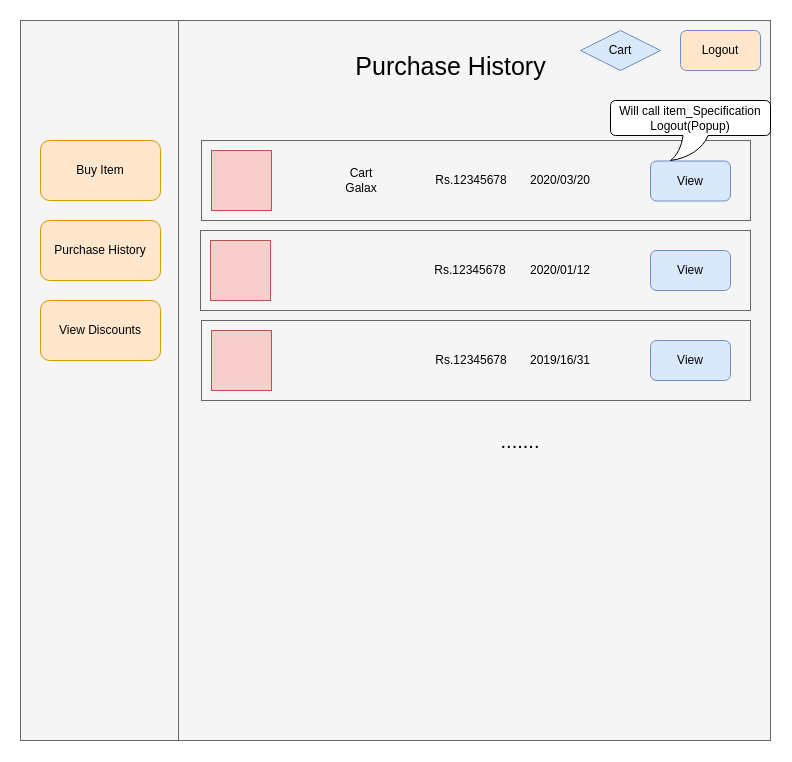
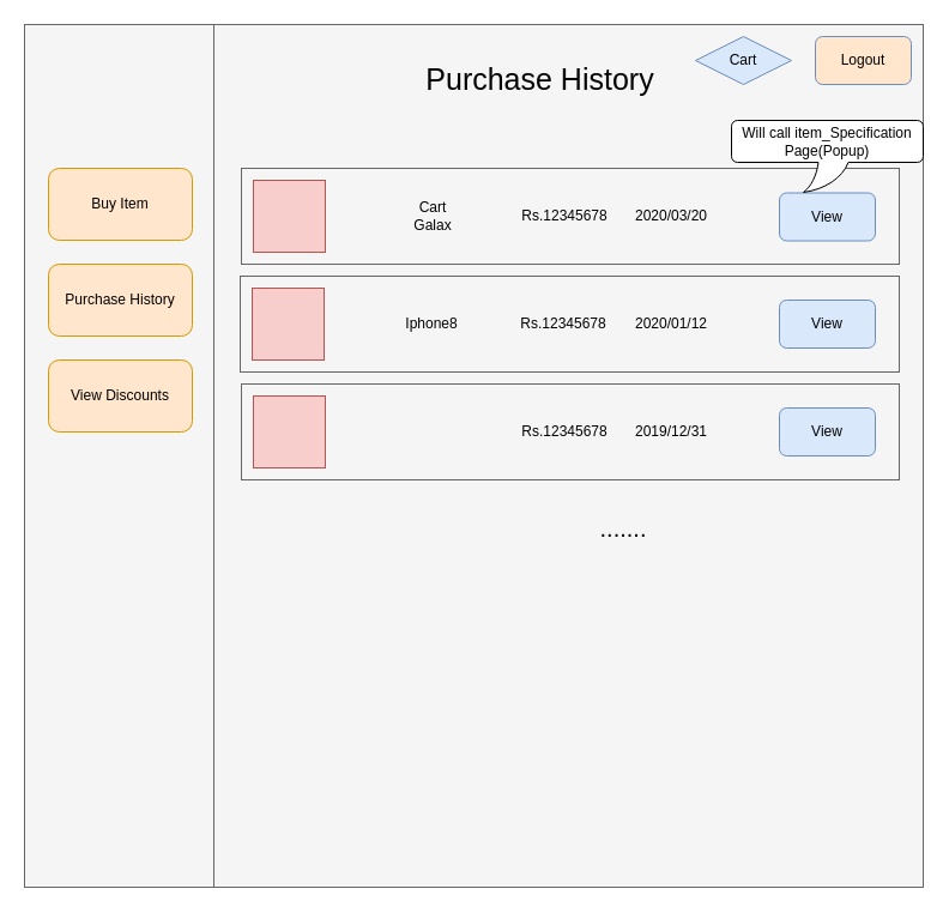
- <mxCell id="30" value="Will call item_Specification Logout(Popup)" style="whiteSpace=wrap;html=1;shape=mxgraph.basic.roundRectCallout;dx=85;dy=25;size=5;boundedLbl=1;rounded=0;align=center;" vertex="1" parent="1"><mxGeometry x="610" y="100" width="160" height="60" as="geometry" /></mxCell>
+ <mxCell id="30" value="Will call item_Specification Page(Popup)" style="whiteSpace=wrap;html=1;shape=mxgraph.basic.roundRectCallout;dx=85;dy=25;size=5;boundedLbl=1;rounded=0;align=center;" vertex="1" parent="1"><mxGeometry x="610" y="100" width="160" height="60" as="geometry" /></mxCell>
+ <mxCell id="16" value="Iphone8" style="text;html=1;strokeColor=none;fillColor=none;align=center;verticalAlign=middle;whiteSpace=wrap;rounded=0;" parent="1" vertex="1"><mxGeometry x="300" y="250" width="120" height="40" as="geometry" /></mxCell>
- <mxCell id="26" value="2019/16/31" style="text;html=1;strokeColor=none;fillColor=none;align=center;verticalAlign=middle;whiteSpace=wrap;rounded=0;" parent="1" vertex="1"><mxGeometry x="510" y="340" width="100" height="40" as="geometry" /></mxCell>
+ <mxCell id="26" value="2019/12/31" style="text;html=1;strokeColor=none;fillColor=none;align=center;verticalAlign=middle;whiteSpace=wrap;rounded=0;" parent="1" vertex="1"><mxGeometry x="510" y="340" width="100" height="40" as="geometry" /></mxCell>
